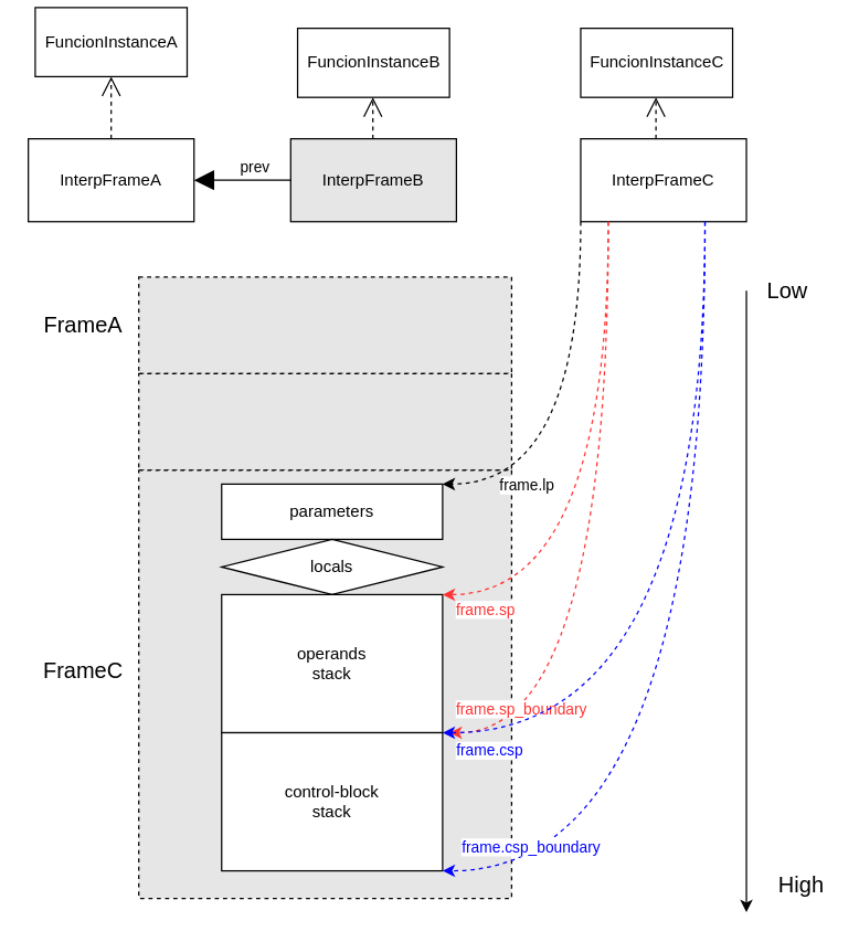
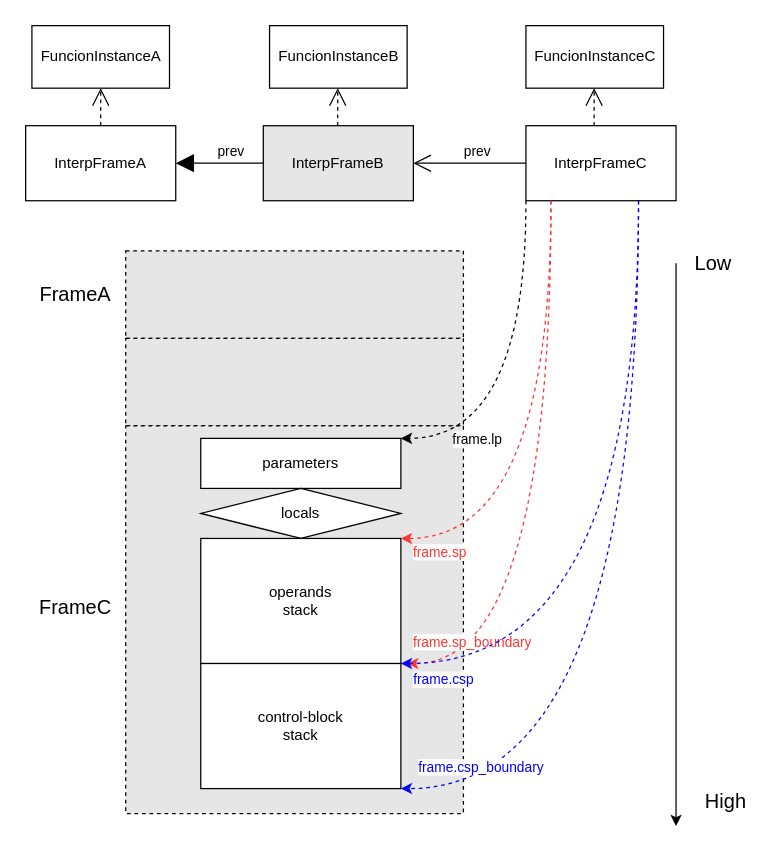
- <mxCell id="8" value="FuncionInstanceA" style="html=1;" vertex="1" parent="1"><mxGeometry x="25" y="5" width="110" height="50" as="geometry" /></mxCell>
+ <mxCell id="8" value="FuncionInstanceA" style="html=1;" vertex="1" parent="1"><mxGeometry x="25" y="20" width="110" height="50" as="geometry" /></mxCell>
+ <mxCell id="13" value="" style="endArrow=open;endFill=1;endSize=12;html=1;entryX=1;entryY=0.5;entryDx=0;entryDy=0;exitX=0;exitY=0.5;exitDx=0;exitDy=0;" edge="1" parent="1" source="7" target="6"><mxGeometry width="160" relative="1" as="geometry"><mxPoint x="395" y="129.5" as="sourcePoint" /><mxPoint x="325" y="129.5" as="targetPoint" /></mxGeometry></mxCell>
+ <mxCell id="14" value="prev" style="edgeLabel;html=1;align=center;verticalAlign=middle;resizable=0;points=[];" connectable="0" vertex="1" parent="13"><mxGeometry x="-0.229" y="1" relative="1" as="geometry"><mxPoint x="-5" y="-11" as="offset" /></mxGeometry></mxCell>
